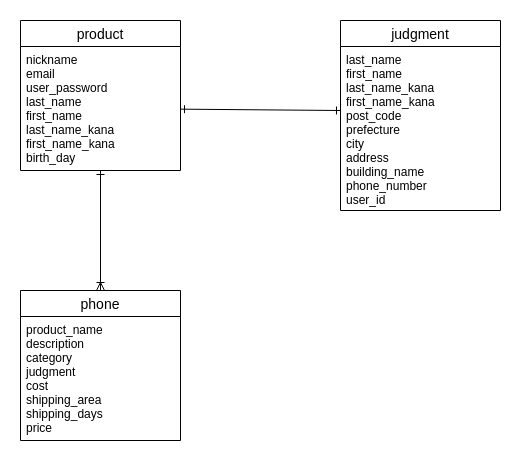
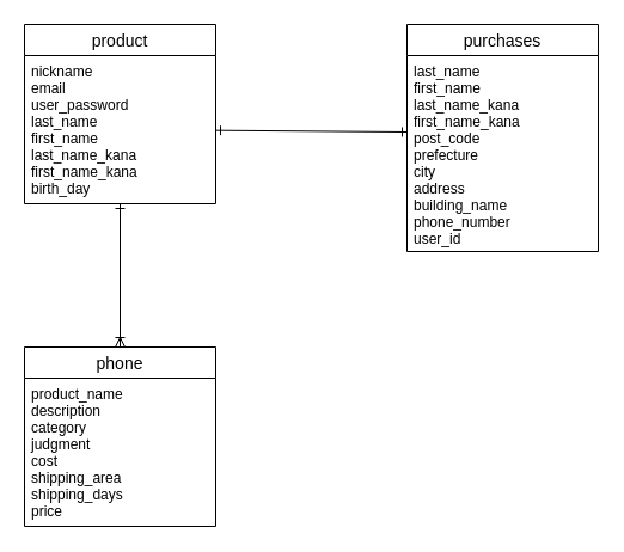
- <mxCell id="4" value="judgment" style="swimlane;fontStyle=0;childLayout=stackLayout;horizontal=1;startSize=26;horizontalStack=0;resizeParent=1;resizeParentMax=0;resizeLast=0;collapsible=1;marginBottom=0;align=center;fontSize=14;" vertex="1" parent="1"><mxGeometry x="340" y="20" width="160" height="190" as="geometry" /></mxCell>
+ <mxCell id="4" value="purchases" style="swimlane;fontStyle=0;childLayout=stackLayout;horizontal=1;startSize=26;horizontalStack=0;resizeParent=1;resizeParentMax=0;resizeLast=0;collapsible=1;marginBottom=0;align=center;fontSize=14;" vertex="1" parent="1"><mxGeometry x="340" y="20" width="160" height="190" as="geometry" /></mxCell>
